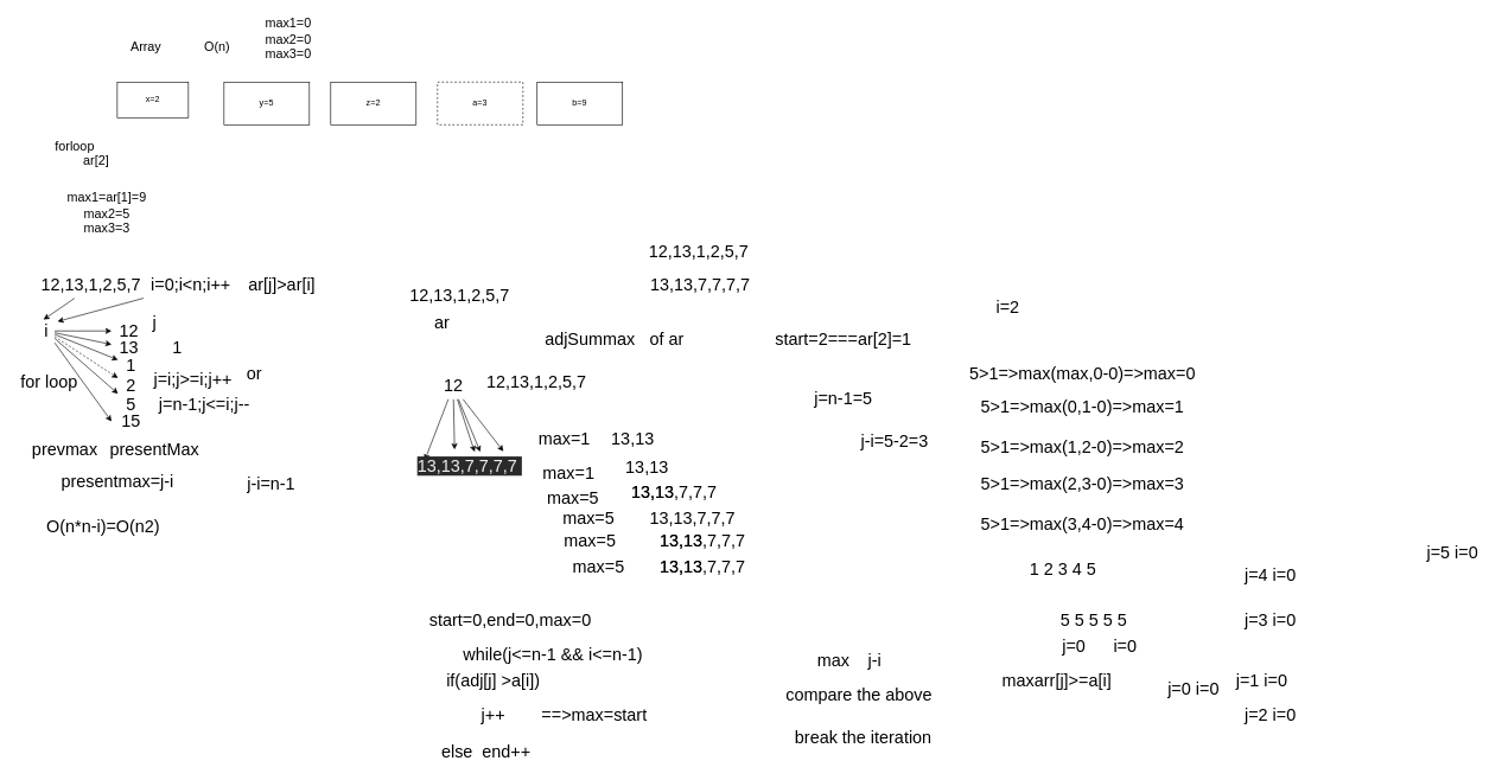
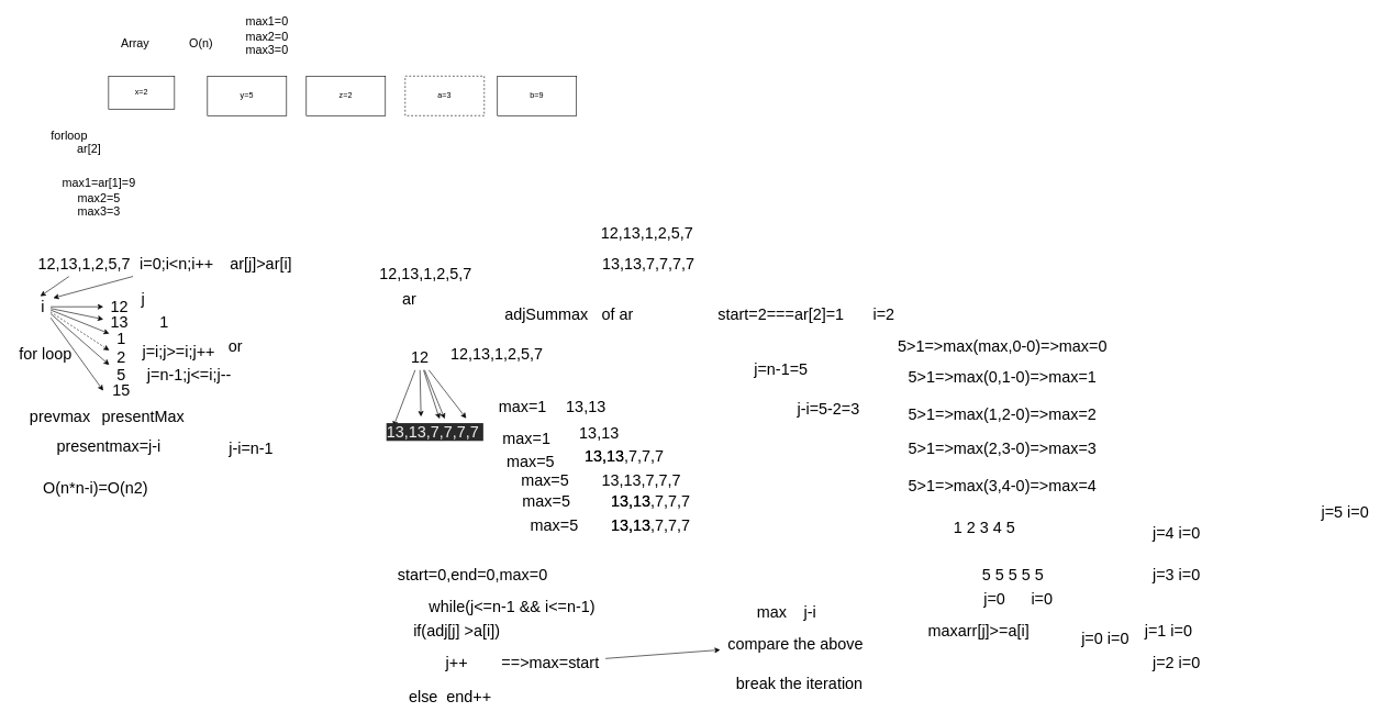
- <mxCell id="83" value="i=2" style="text;html=1;align=center;verticalAlign=middle;resizable=0;points=[];autosize=1;strokeColor=none;fillColor=none;fontSize=24;" vertex="1" parent="1"><mxGeometry x="1391" y="414" width="48" height="36" as="geometry" /></mxCell>
+ <mxCell id="83" value="i=2" style="text;html=1;align=center;verticalAlign=middle;resizable=0;points=[];autosize=1;strokeColor=none;fillColor=none;fontSize=24;" vertex="1" parent="1"><mxGeometry x="1316" y="459" width="48" height="36" as="geometry" /></mxCell>
+ <mxCell id="76" style="edgeStyle=none;html=1;fontSize=24;" edge="1" parent="1" source="77" target="67"><mxGeometry relative="1" as="geometry" /></mxCell>
